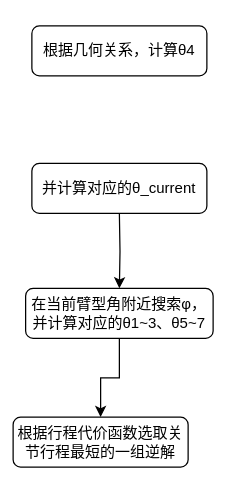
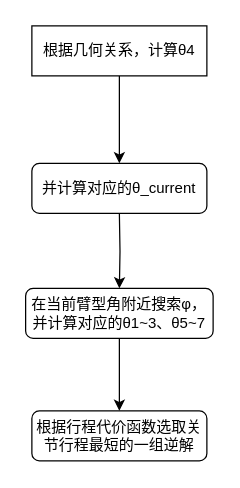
- <mxCell id="4" value="根据几何关系，计算θ4" style="rounded=1;whiteSpace=wrap;html=1;fontSize=12;glass=0;strokeWidth=1;shadow=0;" vertex="1" parent="1"><mxGeometry x="25" y="20" width="140" height="40" as="geometry" /></mxCell>
+ <mxCell id="4" value="根据几何关系，计算θ4" style="whiteSpace=wrap;html=1;fontSize=12;glass=0;strokeWidth=1;shadow=0;rounded=0;" vertex="1" parent="1"><mxGeometry x="25" y="20" width="140" height="40" as="geometry" /></mxCell>
+ <mxCell id="3" value="" style="edgeStyle=orthogonalEdgeStyle;rounded=0;orthogonalLoop=1;jettySize=auto;html=1;" edge="1" parent="1" source="4" target="2"><mxGeometry relative="1" as="geometry" /></mxCell>
- <mxCell id="8" value="根据行程代价函数选取关节行程最短的一组逆解" style="rounded=1;whiteSpace=wrap;html=1;fontSize=12;glass=0;strokeWidth=1;shadow=0;" vertex="1" parent="1"><mxGeometry x="10" y="333" width="140" height="40" as="geometry" /></mxCell>
+ <mxCell id="8" value="根据行程代价函数选取关节行程最短的一组逆解" style="rounded=1;whiteSpace=wrap;html=1;fontSize=12;glass=0;strokeWidth=1;shadow=0;" vertex="1" parent="1"><mxGeometry x="25" y="328" width="140" height="40" as="geometry" /></mxCell>
